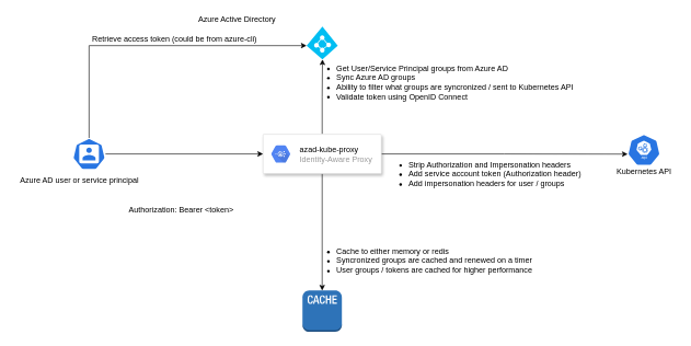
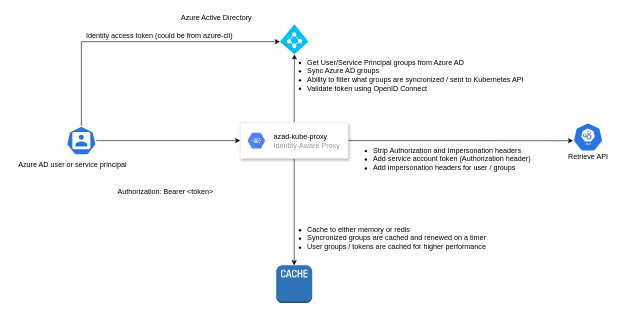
- <mxCell id="21" value="Retrieve access token (could be from azure-cli)" style="text;html=1;align=center;verticalAlign=middle;resizable=0;points=[];autosize=1;" vertex="1" parent="1"><mxGeometry x="130" y="50" width="270" height="20" as="geometry" /></mxCell>
+ <mxCell id="21" value="Identity access token (could be from azure-cli)" style="text;html=1;align=center;verticalAlign=middle;resizable=0;points=[];autosize=1;" vertex="1" parent="1"><mxGeometry x="130" y="50" width="270" height="20" as="geometry" /></mxCell>
- <mxCell id="4" value="Kubernetes API" style="text;html=1;align=center;verticalAlign=middle;resizable=0;points=[];autosize=1;" vertex="1" parent="2"><mxGeometry y="48" width="100" height="20" as="geometry" /></mxCell>
+ <mxCell id="4" value="Retrieve API" style="text;html=1;align=center;verticalAlign=middle;resizable=0;points=[];autosize=1;" vertex="1" parent="2"><mxGeometry y="48" width="100" height="20" as="geometry" /></mxCell>
